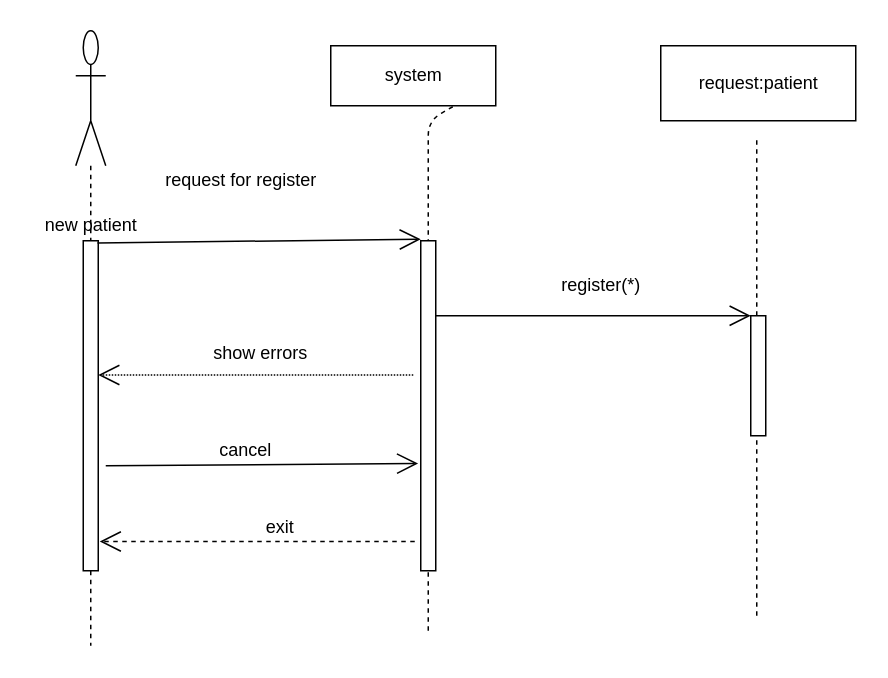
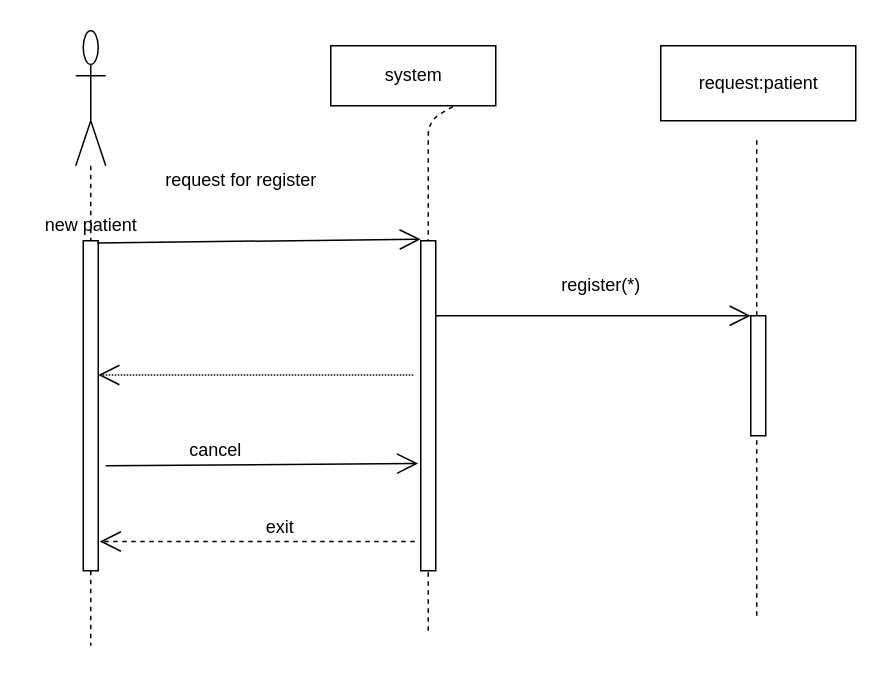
- <mxCell id="14" value="show errors" style="text;html=1;align=center;verticalAlign=middle;resizable=0;points=[];;autosize=1;" vertex="1" parent="1"><mxGeometry x="132.5" y="225" width="80" height="20" as="geometry" /></mxCell>
- <mxCell id="19" value="cancel" style="text;html=1;align=center;verticalAlign=middle;resizable=0;points=[];;autosize=1;" vertex="1" parent="1"><mxGeometry x="138" y="290" width="50" height="20" as="geometry" /></mxCell>
+ <mxCell id="19" value="cancel" style="text;html=1;align=center;verticalAlign=middle;resizable=0;points=[];;autosize=1;" vertex="1" parent="1"><mxGeometry x="118" y="290" width="50" height="20" as="geometry" /></mxCell>
